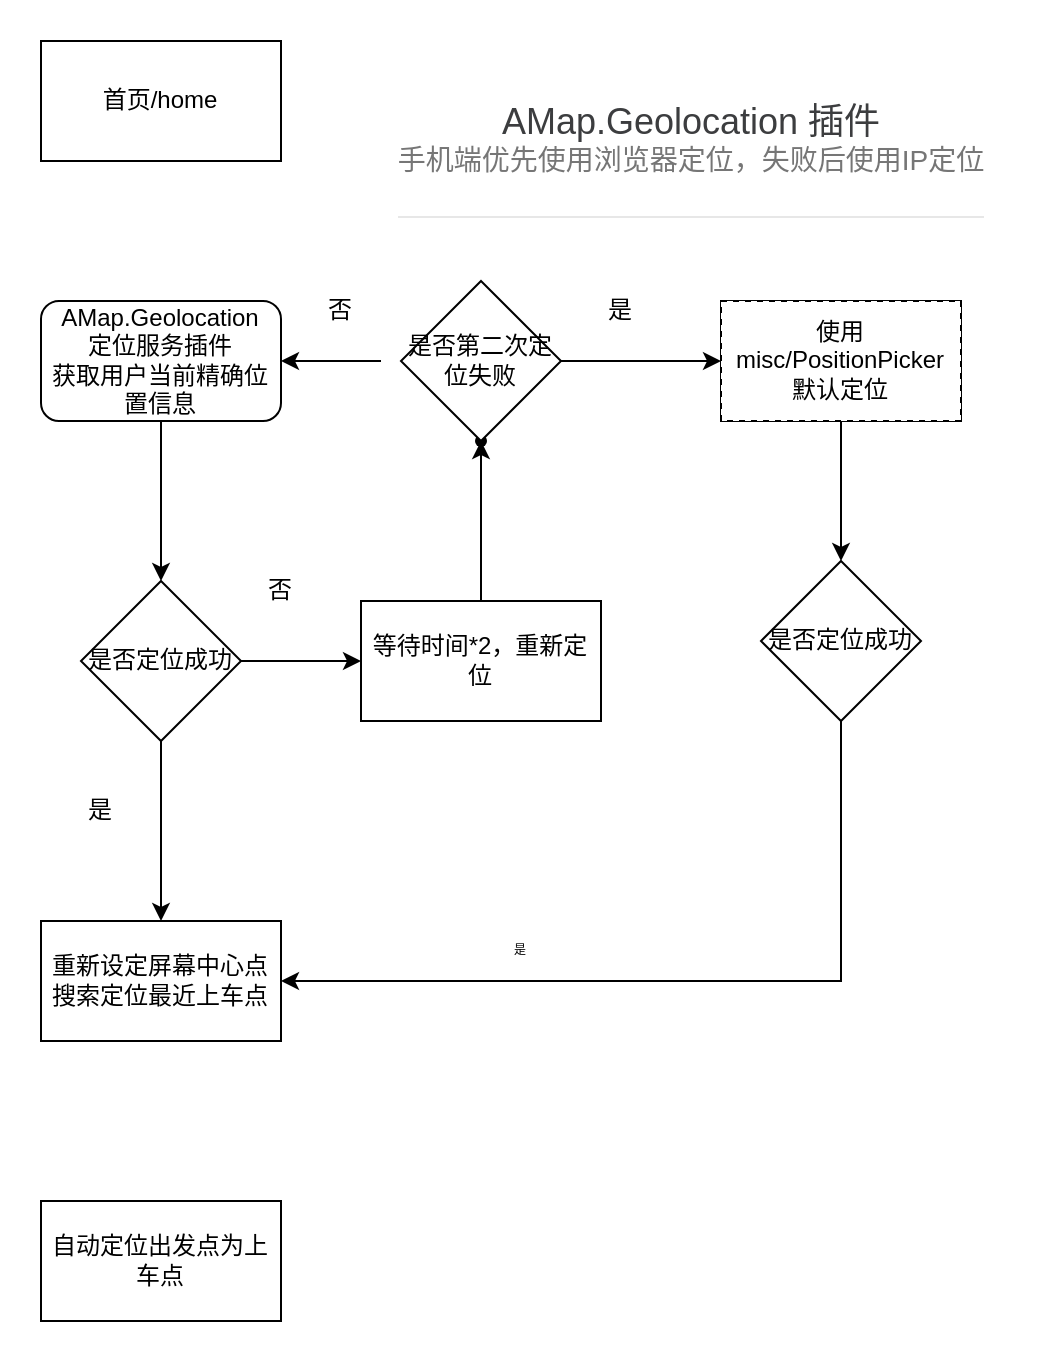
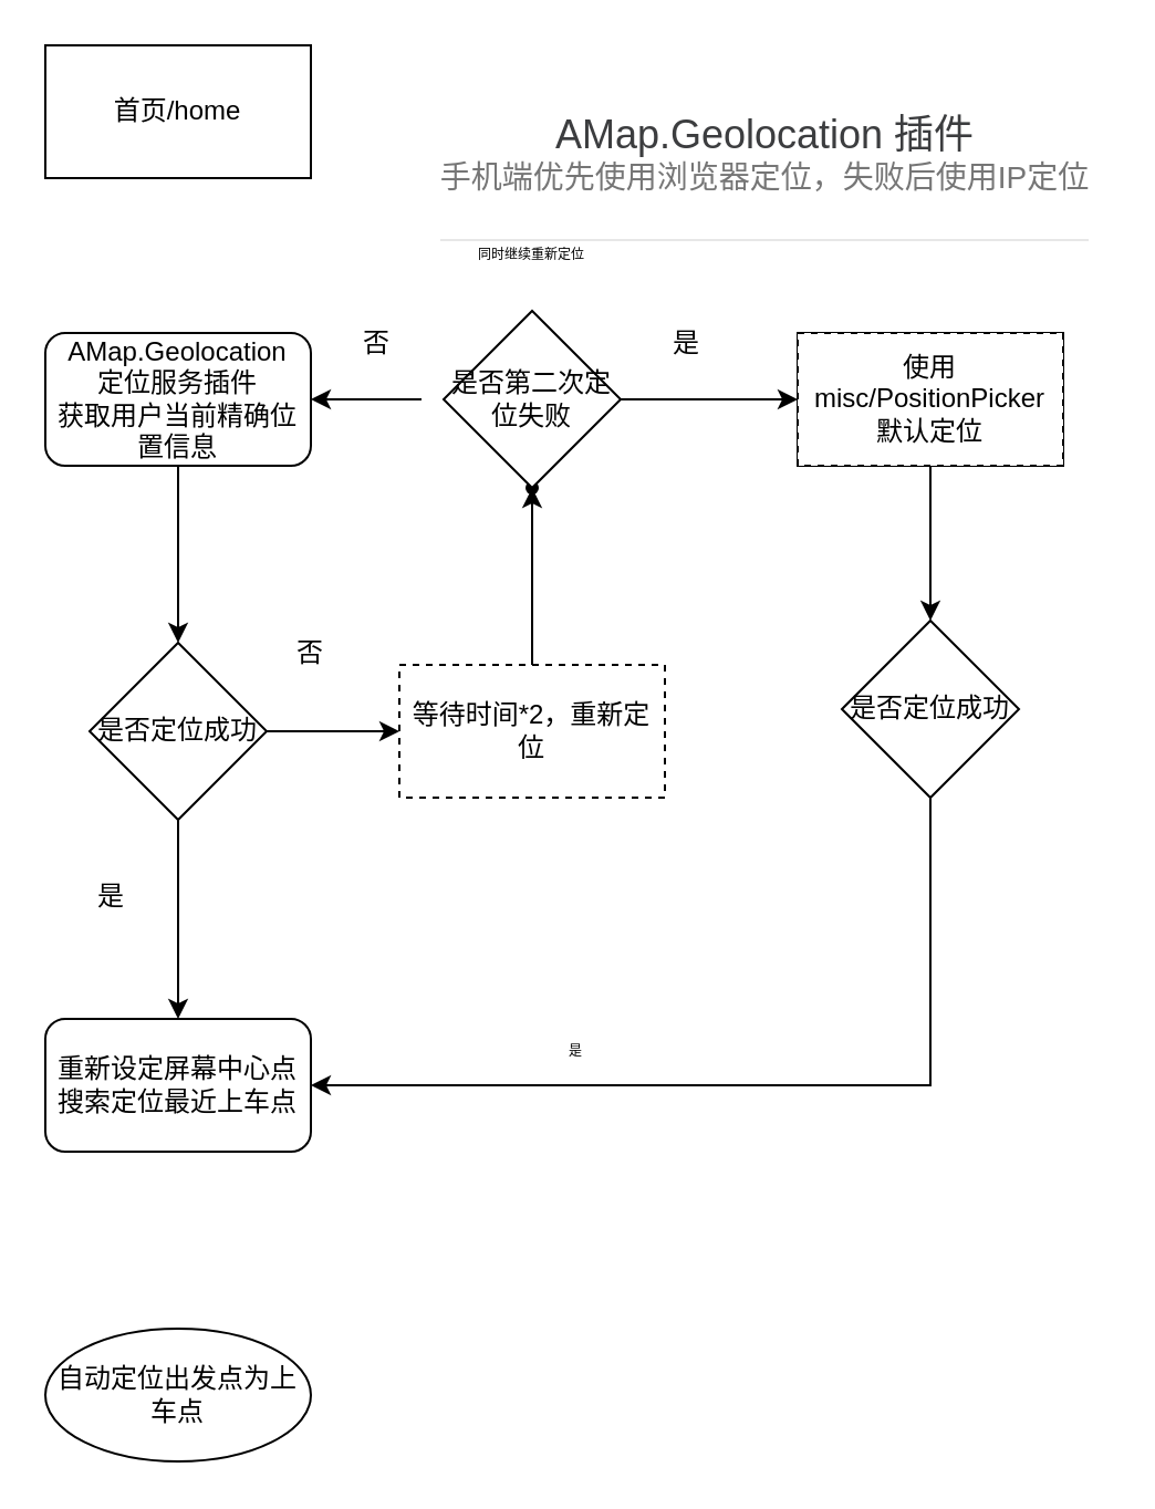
+ <mxCell id="24" value="同时继续重新定位" style="text;html=1;strokeColor=none;fillColor=none;align=center;verticalAlign=middle;whiteSpace=wrap;rounded=0;fontSize=6;" vertex="1" parent="1"><mxGeometry x="210" y="100" width="60" height="30" as="geometry" /></mxCell>
- <mxCell id="12" value="等待时间*2，重新定位" style="whiteSpace=wrap;html=1;rounded=0;" vertex="1" parent="1"><mxGeometry x="180" y="300" width="120" height="60" as="geometry" /></mxCell>
+ <mxCell id="12" value="等待时间*2，重新定位" style="whiteSpace=wrap;html=1;rounded=0;dashed=1;" vertex="1" parent="1"><mxGeometry x="180" y="300" width="120" height="60" as="geometry" /></mxCell>
- <mxCell id="8" value="重新设定屏幕中心点搜索定位最近上车点" style="whiteSpace=wrap;html=1;rounded=0;" vertex="1" parent="1"><mxGeometry x="20" y="460" width="120" height="60" as="geometry" /></mxCell>
+ <mxCell id="8" value="重新设定屏幕中心点搜索定位最近上车点" style="whiteSpace=wrap;html=1;rounded=1;" vertex="1" parent="1"><mxGeometry x="20" y="460" width="120" height="60" as="geometry" /></mxCell>
- <mxCell id="10" value="自动定位出发点为上车点" style="whiteSpace=wrap;html=1;rounded=0;" vertex="1" parent="1"><mxGeometry x="20" y="600" width="120" height="60" as="geometry" /></mxCell>
+ <mxCell id="10" value="自动定位出发点为上车点" style="ellipse;whiteSpace=wrap;html=1;" vertex="1" parent="1"><mxGeometry x="20" y="600" width="120" height="60" as="geometry" /></mxCell>
